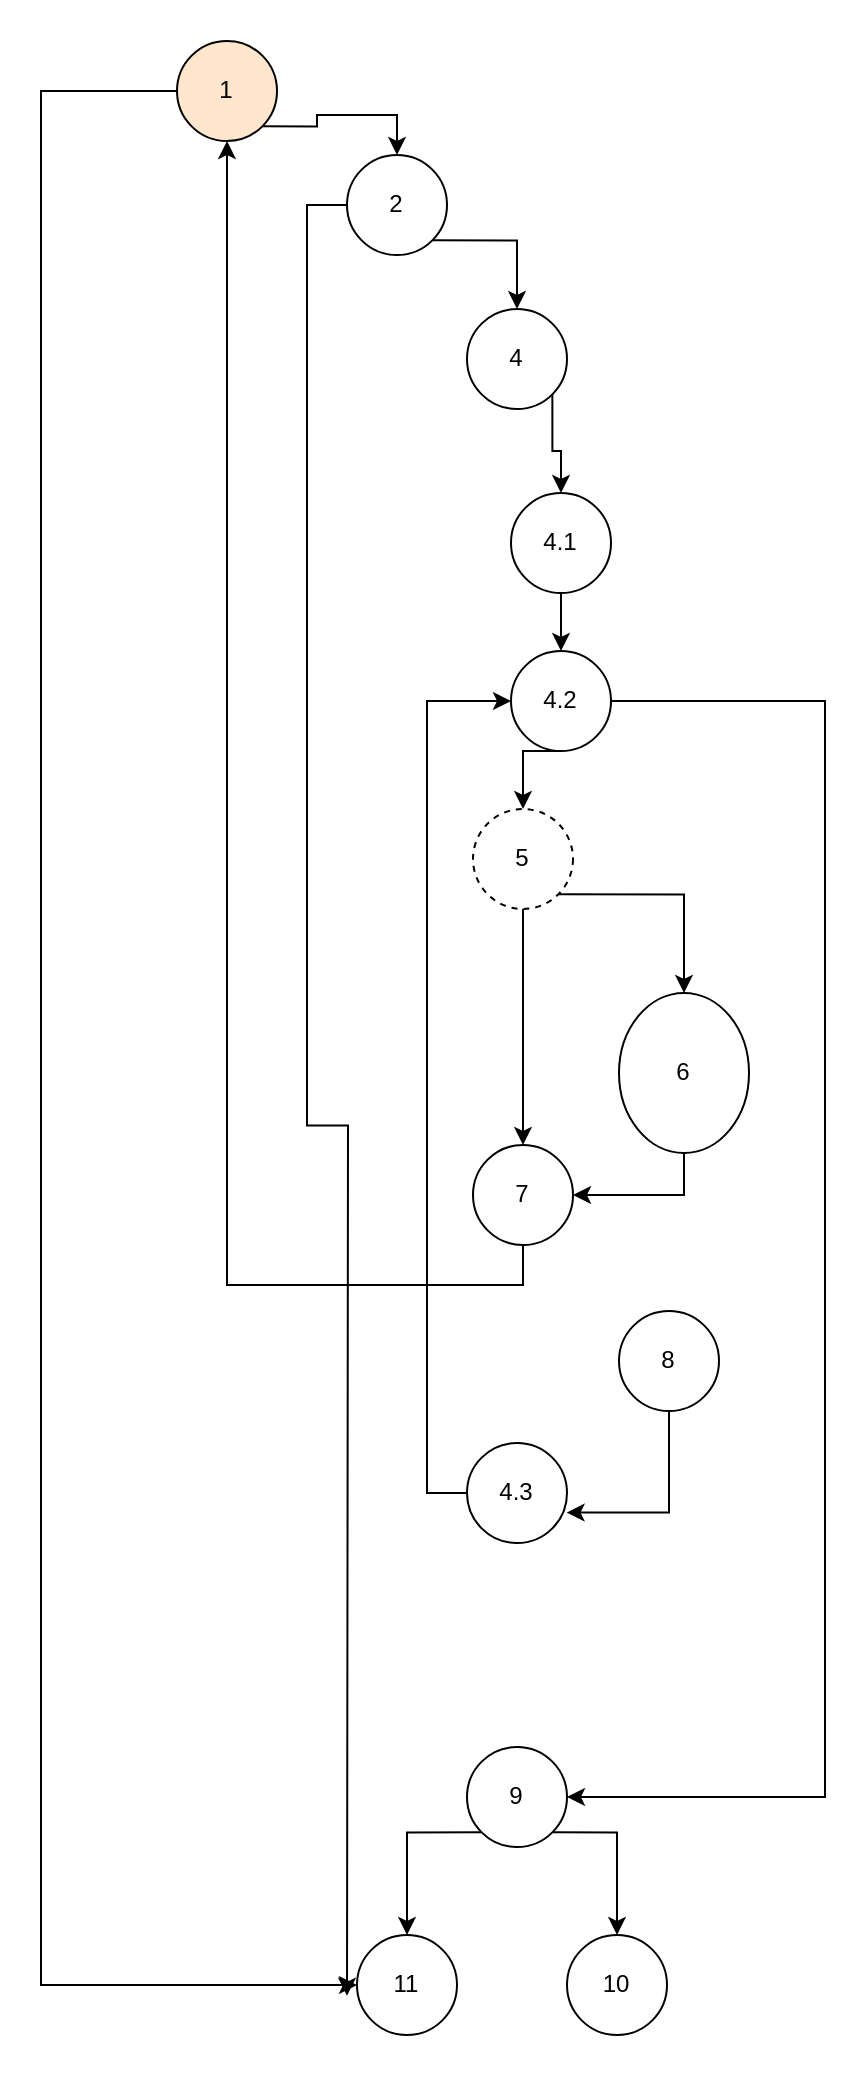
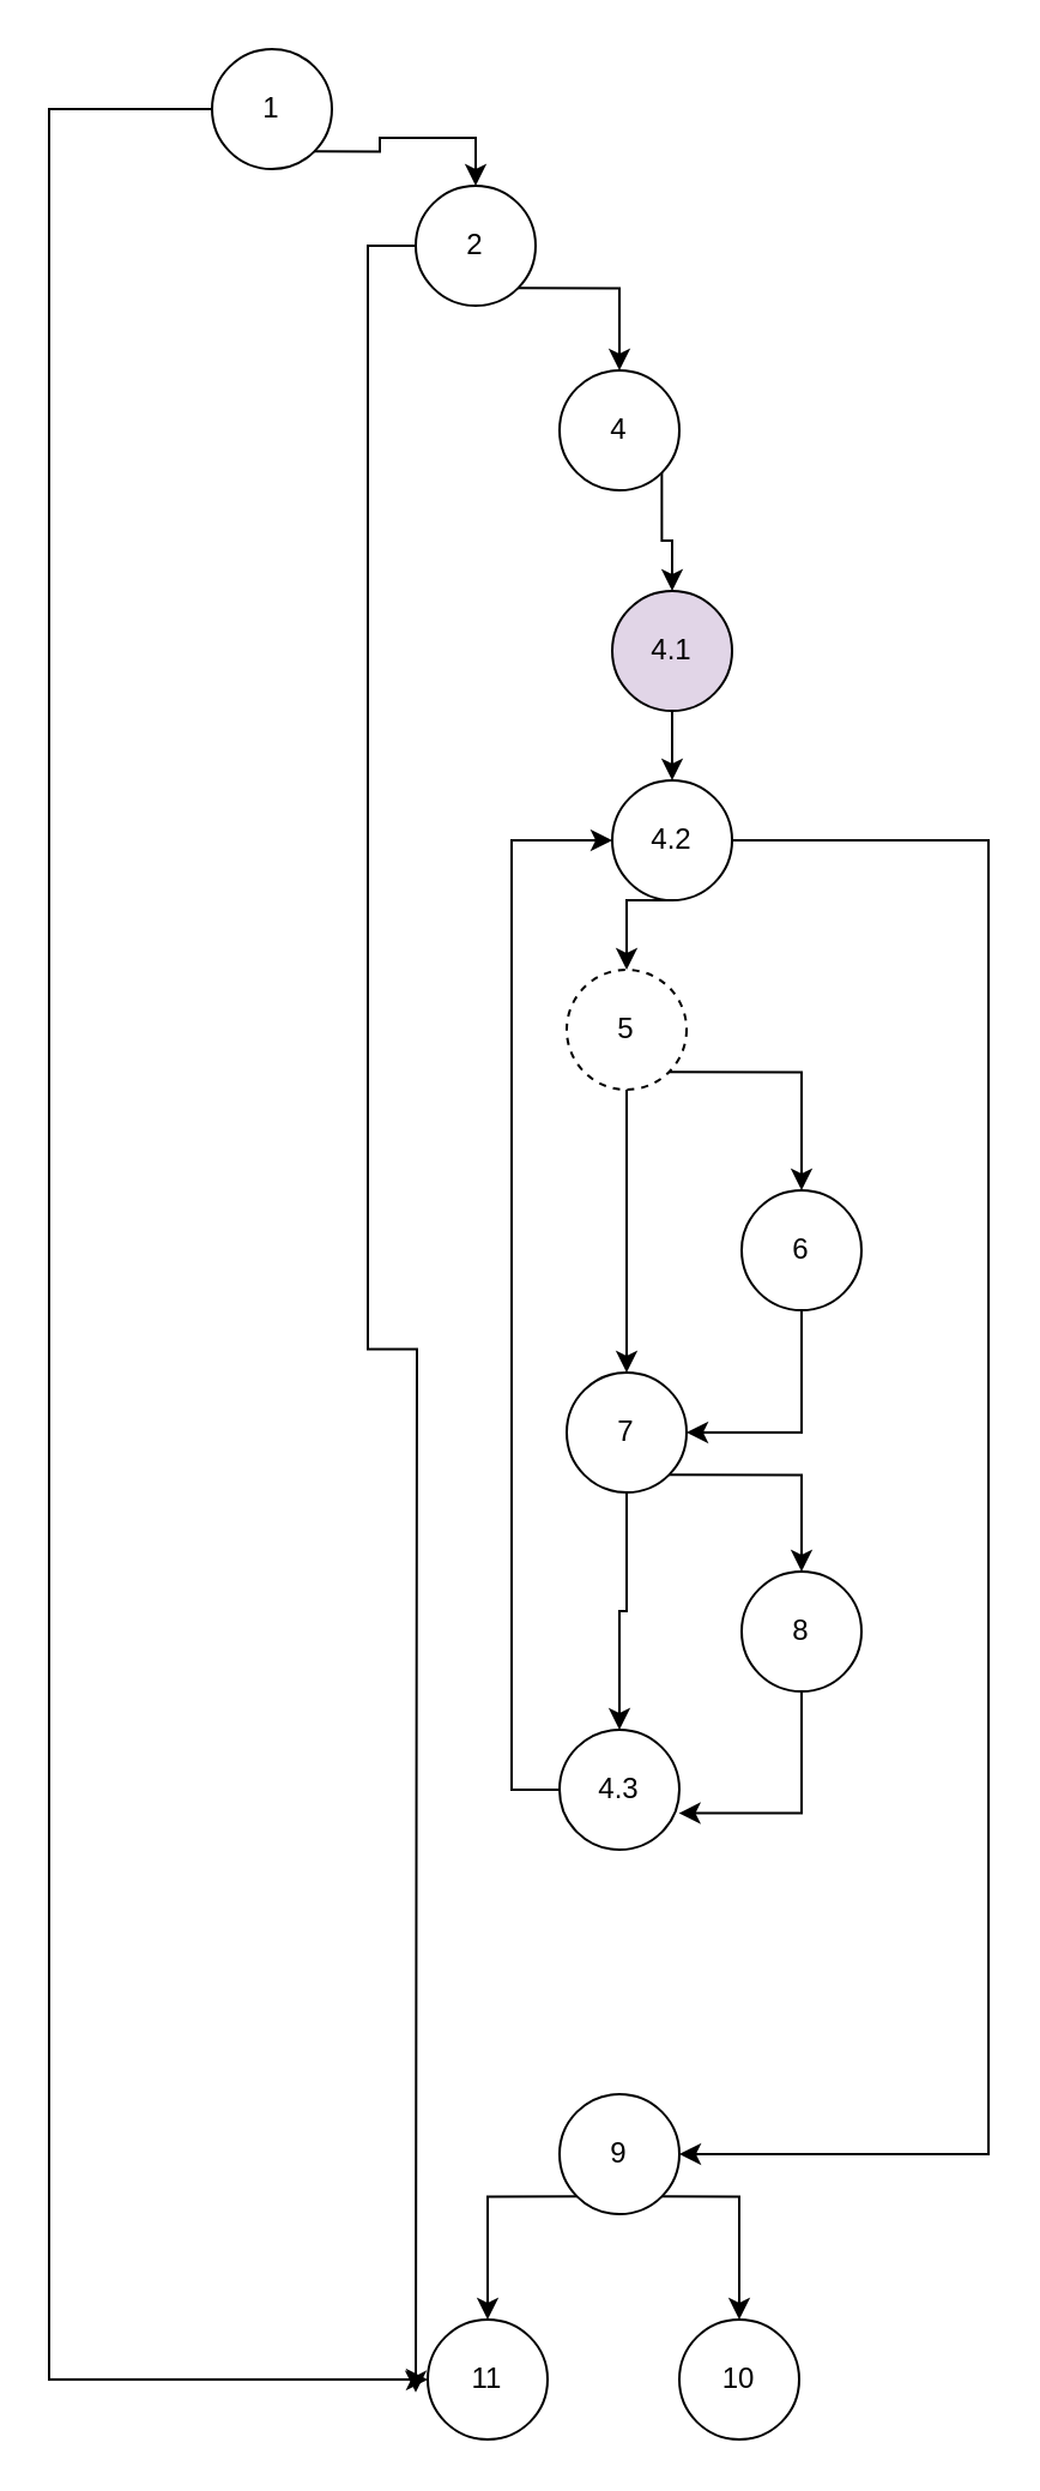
- <mxCell id="4" value="1" style="ellipse;whiteSpace=wrap;html=1;aspect=fixed;fillColor=#ffe6cc;" vertex="1" parent="1"><mxGeometry x="88" y="20" width="50" height="50" as="geometry" /></mxCell>
+ <mxCell id="4" value="1" style="ellipse;whiteSpace=wrap;html=1;aspect=fixed;" vertex="1" parent="1"><mxGeometry x="88" y="20" width="50" height="50" as="geometry" /></mxCell>
- <mxCell id="26" value="4.1" style="ellipse;whiteSpace=wrap;html=1;aspect=fixed;" vertex="1" parent="1"><mxGeometry x="255" y="246" width="50" height="50" as="geometry" /></mxCell>
+ <mxCell id="26" value="4.1" style="ellipse;whiteSpace=wrap;html=1;aspect=fixed;fillColor=#e1d5e7;" vertex="1" parent="1"><mxGeometry x="255" y="246" width="50" height="50" as="geometry" /></mxCell>
- <mxCell id="21" style="edgeStyle=orthogonalEdgeStyle;rounded=0;orthogonalLoop=1;jettySize=auto;html=1;exitX=0.5;exitY=1;exitDx=0;exitDy=0;" edge="1" parent="1" source="22" target="4"><mxGeometry relative="1" as="geometry" /></mxCell>
+ <mxCell id="21" style="edgeStyle=orthogonalEdgeStyle;rounded=0;orthogonalLoop=1;jettySize=auto;html=1;exitX=0.5;exitY=1;exitDx=0;exitDy=0;" edge="1" parent="1" source="22" target="12"><mxGeometry relative="1" as="geometry" /></mxCell>
- <mxCell id="14" value="6" style="ellipse;whiteSpace=wrap;html=1;aspect=fixed;" vertex="1" parent="1"><mxGeometry x="309" y="496" width="65" height="80" as="geometry" /></mxCell>
+ <mxCell id="14" value="6" style="ellipse;whiteSpace=wrap;html=1;aspect=fixed;" vertex="1" parent="1"><mxGeometry x="309" y="496" width="50" height="50" as="geometry" /></mxCell>
+ <mxCell id="20" style="edgeStyle=orthogonalEdgeStyle;rounded=0;orthogonalLoop=1;jettySize=auto;html=1;exitX=1;exitY=1;exitDx=0;exitDy=0;entryX=0.5;entryY=0;entryDx=0;entryDy=0;" edge="1" parent="1" source="22" target="19"><mxGeometry relative="1" as="geometry" /></mxCell>
